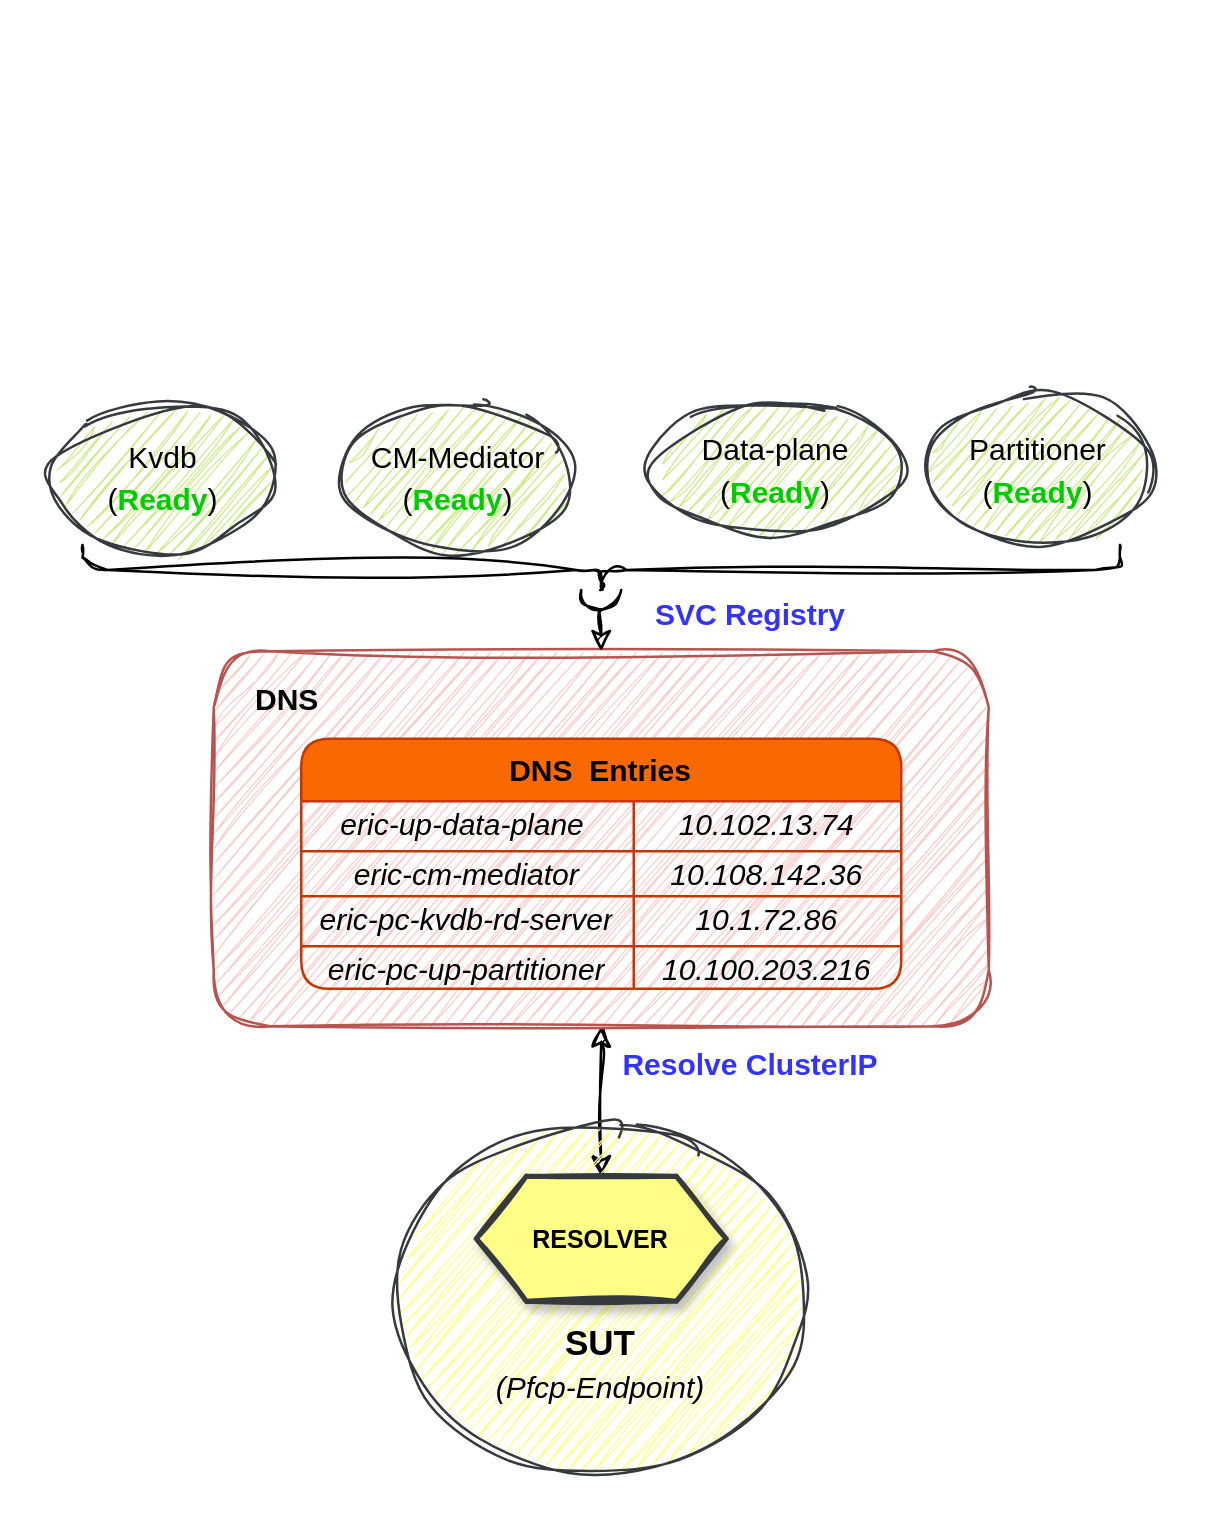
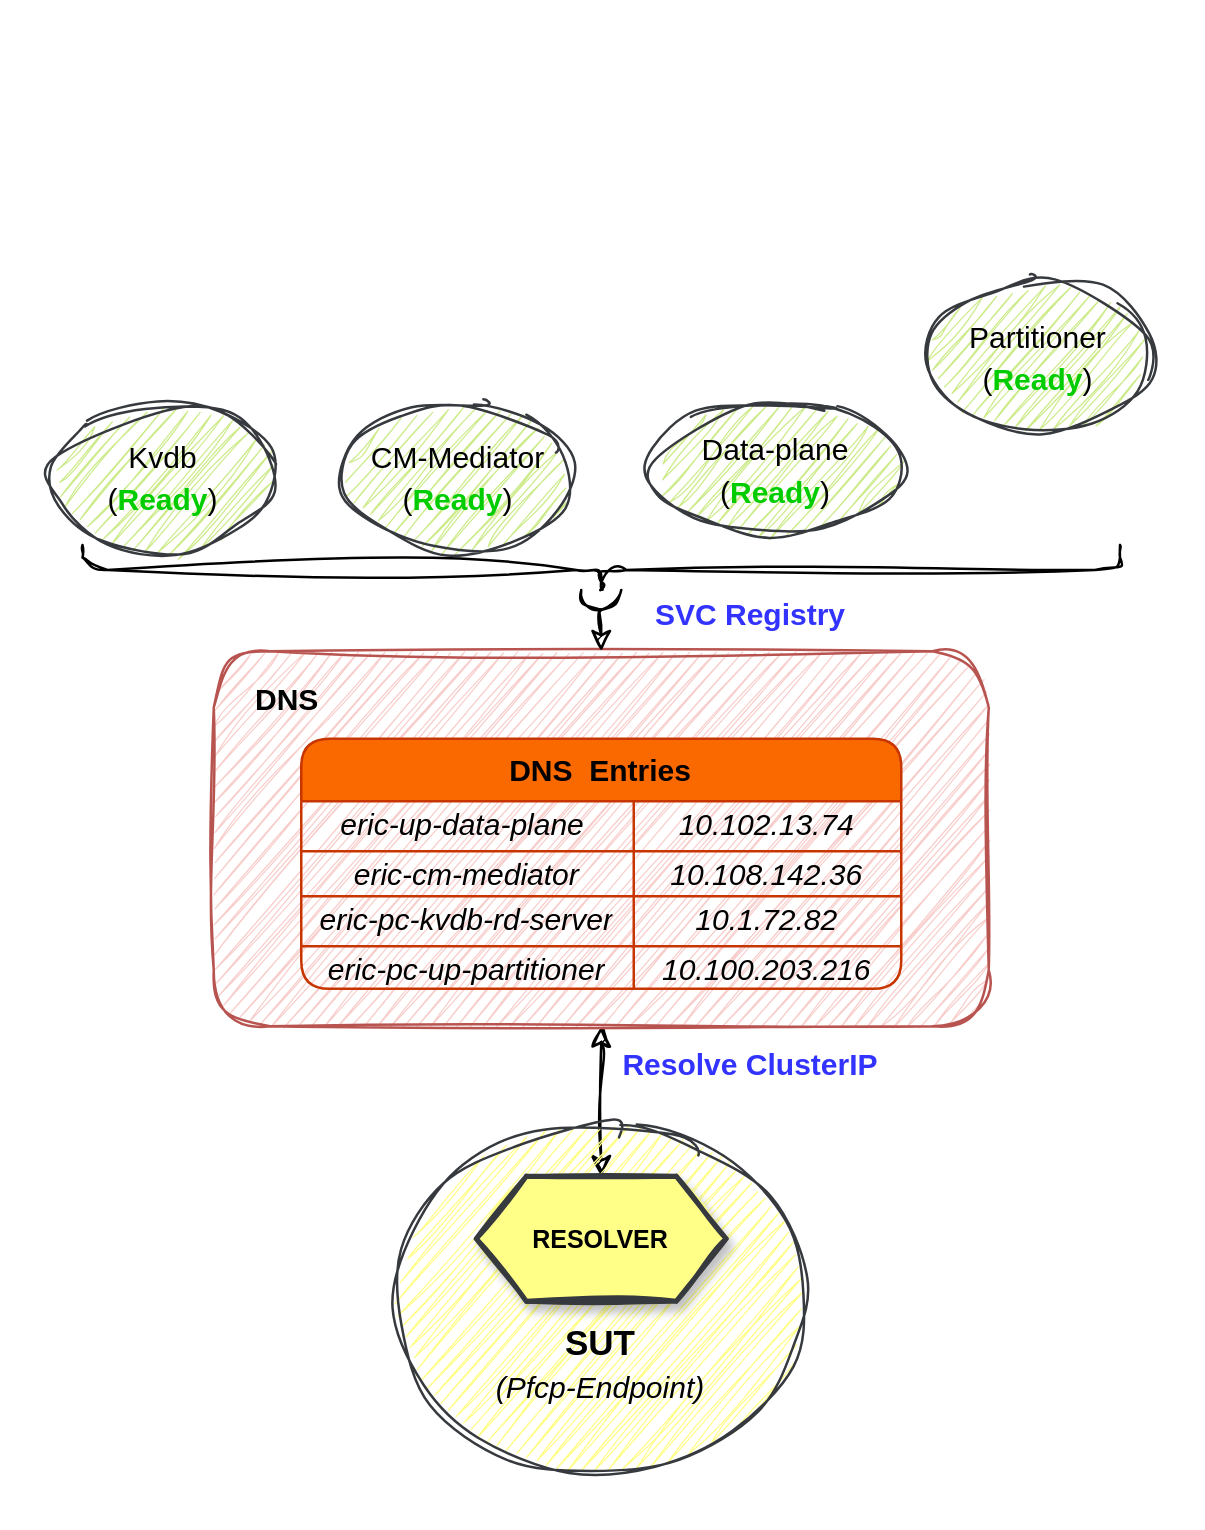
- <mxCell id="21" value="&lt;font style=&quot;font-size: 12px;&quot;&gt;Partitioner&lt;br&gt;(&lt;font style=&quot;border-color: var(--border-color);&quot; color=&quot;#00cc00&quot;&gt;&lt;b style=&quot;border-color: var(--border-color);&quot;&gt;Ready&lt;/b&gt;&lt;/font&gt;)&lt;br&gt;&lt;/font&gt;" style="ellipse;whiteSpace=wrap;html=1;fillColor=#cdeb8b;strokeColor=#36393d;sketch=1;curveFitting=1;jiggle=2;glass=0;shadow=0;rounded=1;fontSize=14;" parent="1" vertex="1"><mxGeometry x="370" y="156.5" width="90" height="60" as="geometry" /></mxCell>
+ <mxCell id="21" value="&lt;font style=&quot;font-size: 12px;&quot;&gt;Partitioner&lt;br&gt;(&lt;font style=&quot;border-color: var(--border-color);&quot; color=&quot;#00cc00&quot;&gt;&lt;b style=&quot;border-color: var(--border-color);&quot;&gt;Ready&lt;/b&gt;&lt;/font&gt;)&lt;br&gt;&lt;/font&gt;" style="ellipse;whiteSpace=wrap;html=1;fillColor=#cdeb8b;strokeColor=#36393d;sketch=1;curveFitting=1;jiggle=2;glass=0;shadow=0;rounded=1;fontSize=14;" parent="1" vertex="1"><mxGeometry x="370" y="111.5" width="90" height="60" as="geometry" /></mxCell>
- <mxCell id="13" value="10.1.72.86" style="shape=partialRectangle;html=1;whiteSpace=wrap;connectable=0;overflow=hidden;fillColor=none;top=0;left=0;bottom=0;right=0;pointerEvents=1;rounded=1;shadow=0;glass=0;sketch=1;fontStyle=2" parent="11" vertex="1"><mxGeometry x="133" width="107" height="20" as="geometry"><mxRectangle width="107" height="20" as="alternateBounds" /></mxGeometry></mxCell>
+ <mxCell id="13" value="10.1.72.82" style="shape=partialRectangle;html=1;whiteSpace=wrap;connectable=0;overflow=hidden;fillColor=none;top=0;left=0;bottom=0;right=0;pointerEvents=1;rounded=1;shadow=0;glass=0;sketch=1;fontStyle=2" parent="11" vertex="1"><mxGeometry x="133" width="107" height="20" as="geometry"><mxRectangle width="107" height="20" as="alternateBounds" /></mxGeometry></mxCell>
